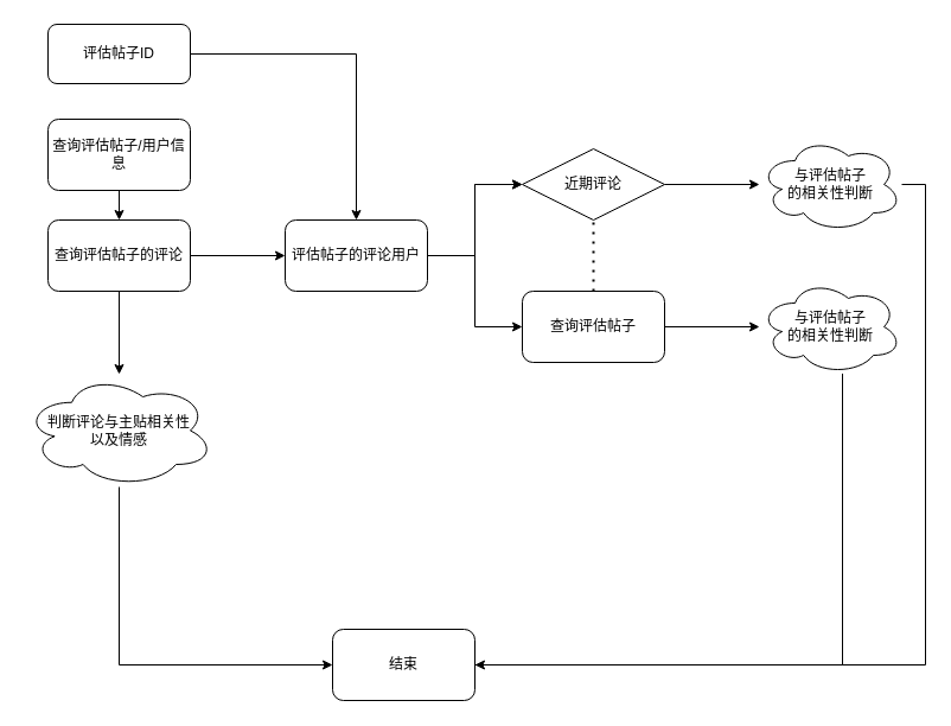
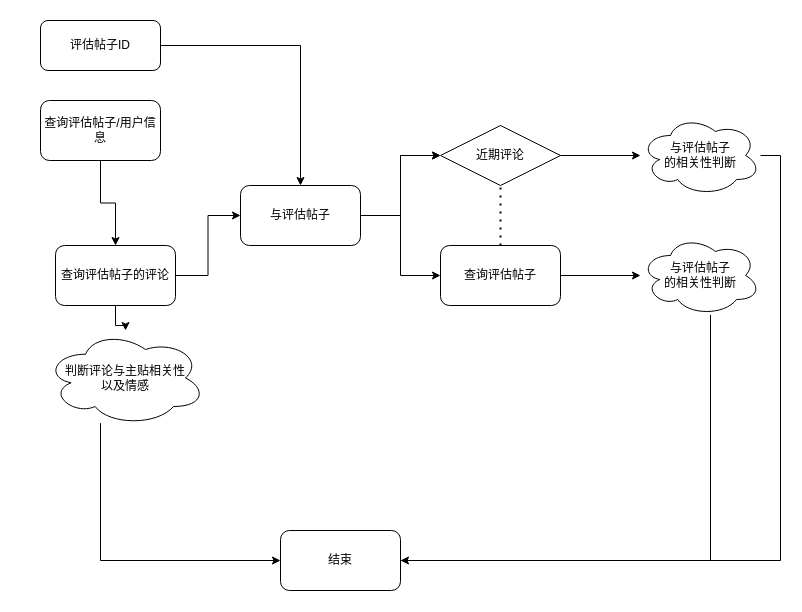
- <mxCell id="6" value="查询评估帖子的评论" style="rounded=1;whiteSpace=wrap;html=1;" vertex="1" parent="1"><mxGeometry x="40" y="185" width="120" height="60" as="geometry" /></mxCell>
+ <mxCell id="6" value="查询评估帖子的评论" style="rounded=1;whiteSpace=wrap;html=1;" vertex="1" parent="1"><mxGeometry x="55" y="245" width="120" height="60" as="geometry" /></mxCell>
- <mxCell id="12" value="评估帖子的评论用户" style="rounded=1;whiteSpace=wrap;html=1;" vertex="1" parent="1"><mxGeometry x="240" y="185" width="120" height="60" as="geometry" /></mxCell>
+ <mxCell id="12" value="与评估帖子" style="rounded=1;whiteSpace=wrap;html=1;" vertex="1" parent="1"><mxGeometry x="240" y="185" width="120" height="60" as="geometry" /></mxCell>
- <mxCell id="8" value="判断评论与主贴相关性&lt;br&gt;以及情感" style="ellipse;shape=cloud;whiteSpace=wrap;html=1;rounded=1;" vertex="1" parent="1"><mxGeometry x="20" y="315" width="160" height="95" as="geometry" /></mxCell>
+ <mxCell id="8" value="判断评论与主贴相关性&lt;br&gt;以及情感" style="ellipse;shape=cloud;whiteSpace=wrap;html=1;rounded=1;" vertex="1" parent="1"><mxGeometry x="45" y="330" width="160" height="95" as="geometry" /></mxCell>
